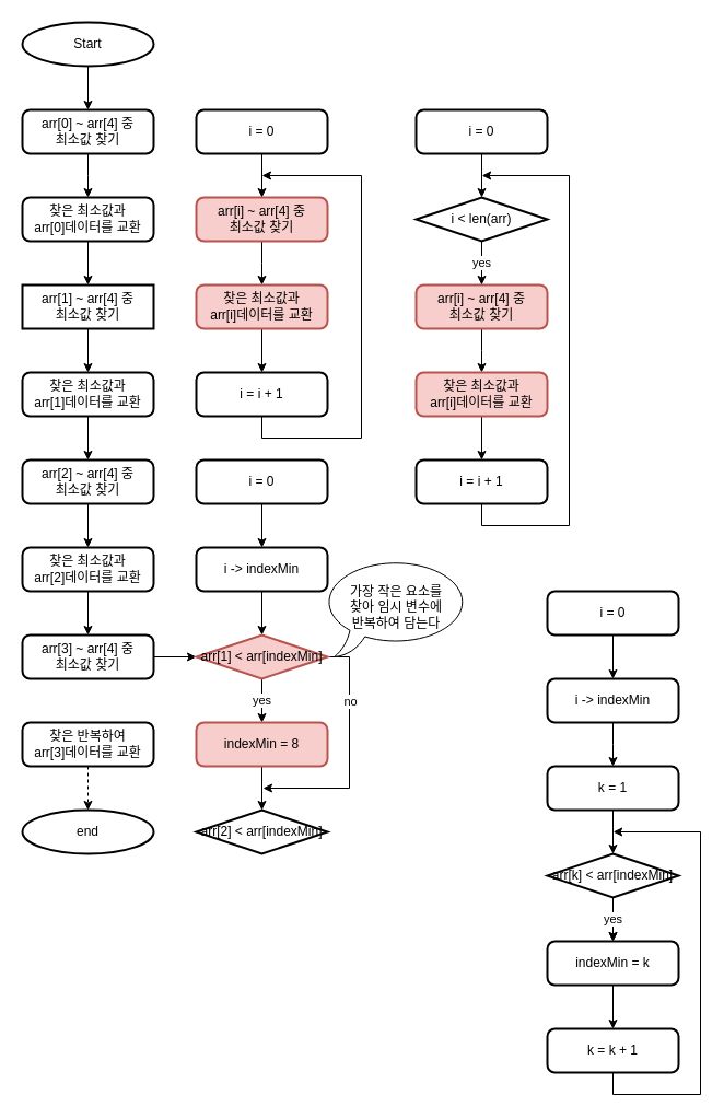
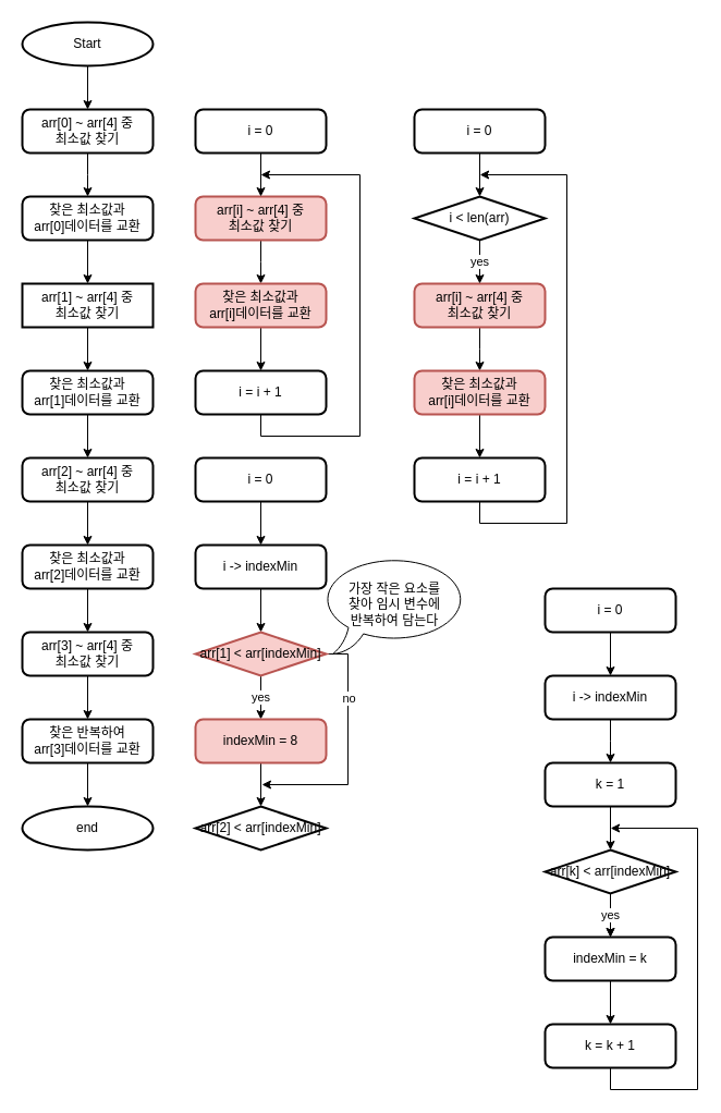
- <mxCell id="16" value="" style="edgeStyle=orthogonalEdgeStyle;rounded=0;orthogonalLoop=1;jettySize=auto;html=1;" edge="1" parent="1" source="17" target="44"><mxGeometry relative="1" as="geometry" /></mxCell>
+ <mxCell id="16" value="" style="edgeStyle=orthogonalEdgeStyle;rounded=0;orthogonalLoop=1;jettySize=auto;html=1;" edge="1" parent="1" source="17" target="19"><mxGeometry relative="1" as="geometry" /></mxCell>
- <mxCell id="18" value="" style="edgeStyle=orthogonalEdgeStyle;rounded=0;orthogonalLoop=1;jettySize=auto;html=1;dashed=1;" edge="1" parent="1" source="19" target="20"><mxGeometry relative="1" as="geometry" /></mxCell>
+ <mxCell id="18" value="" style="edgeStyle=orthogonalEdgeStyle;rounded=0;orthogonalLoop=1;jettySize=auto;html=1;" edge="1" parent="1" source="19" target="20"><mxGeometry relative="1" as="geometry" /></mxCell>
